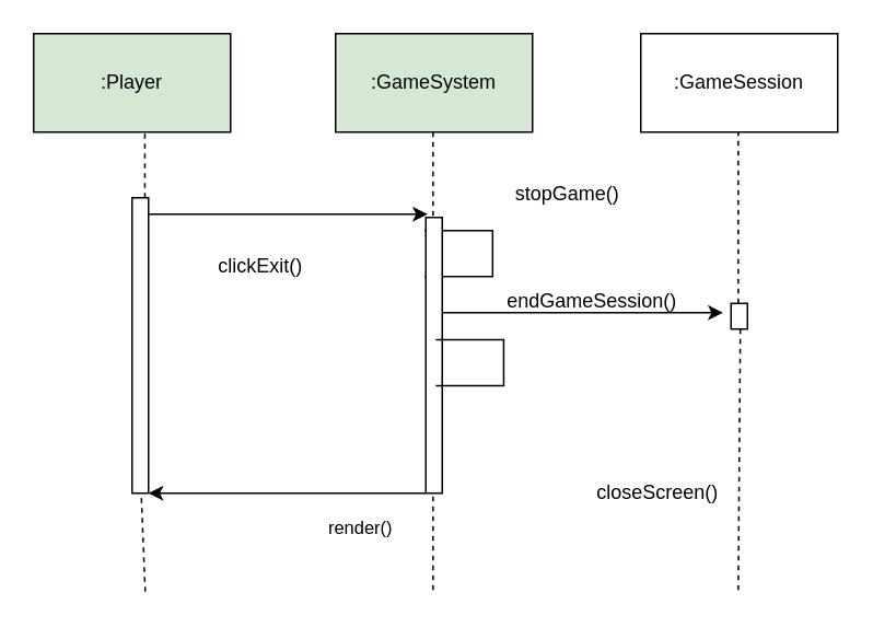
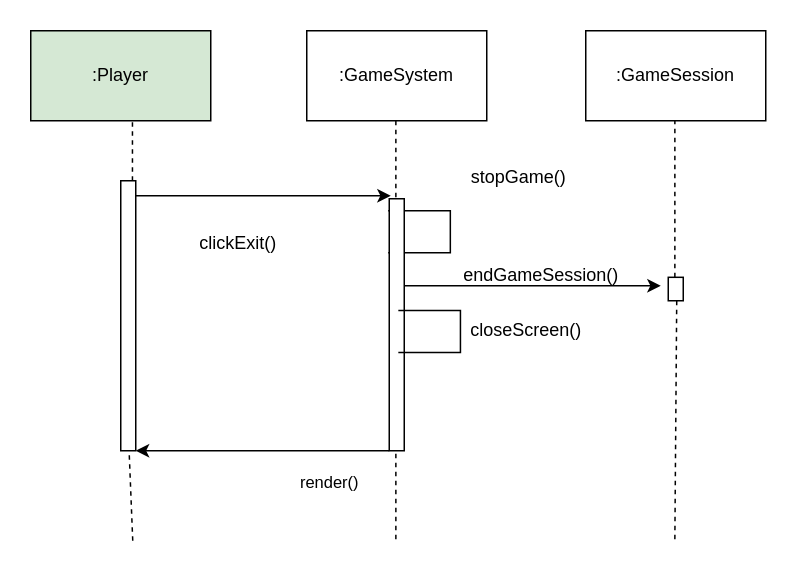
- <mxCell id="4" value=":GameSystem" style="rounded=0;whiteSpace=wrap;html=1;fillColor=#d5e8d4;" vertex="1" parent="1"><mxGeometry x="204" y="20" width="120" height="60" as="geometry" /></mxCell>
+ <mxCell id="4" value=":GameSystem" style="rounded=0;whiteSpace=wrap;html=1;" vertex="1" parent="1"><mxGeometry x="204" y="20" width="120" height="60" as="geometry" /></mxCell>
- <mxCell id="22" value="closeScreen()" style="text;html=1;align=center;verticalAlign=middle;resizable=0;points=[];autosize=1;strokeColor=none;fillColor=none;" vertex="1" parent="1"><mxGeometry x="350" y="285.45" width="100" height="30" as="geometry" /></mxCell>
+ <mxCell id="22" value="closeScreen()" style="text;html=1;align=center;verticalAlign=middle;resizable=0;points=[];autosize=1;strokeColor=none;fillColor=none;" vertex="1" parent="1"><mxGeometry x="300" y="205.45" width="100" height="30" as="geometry" /></mxCell>
